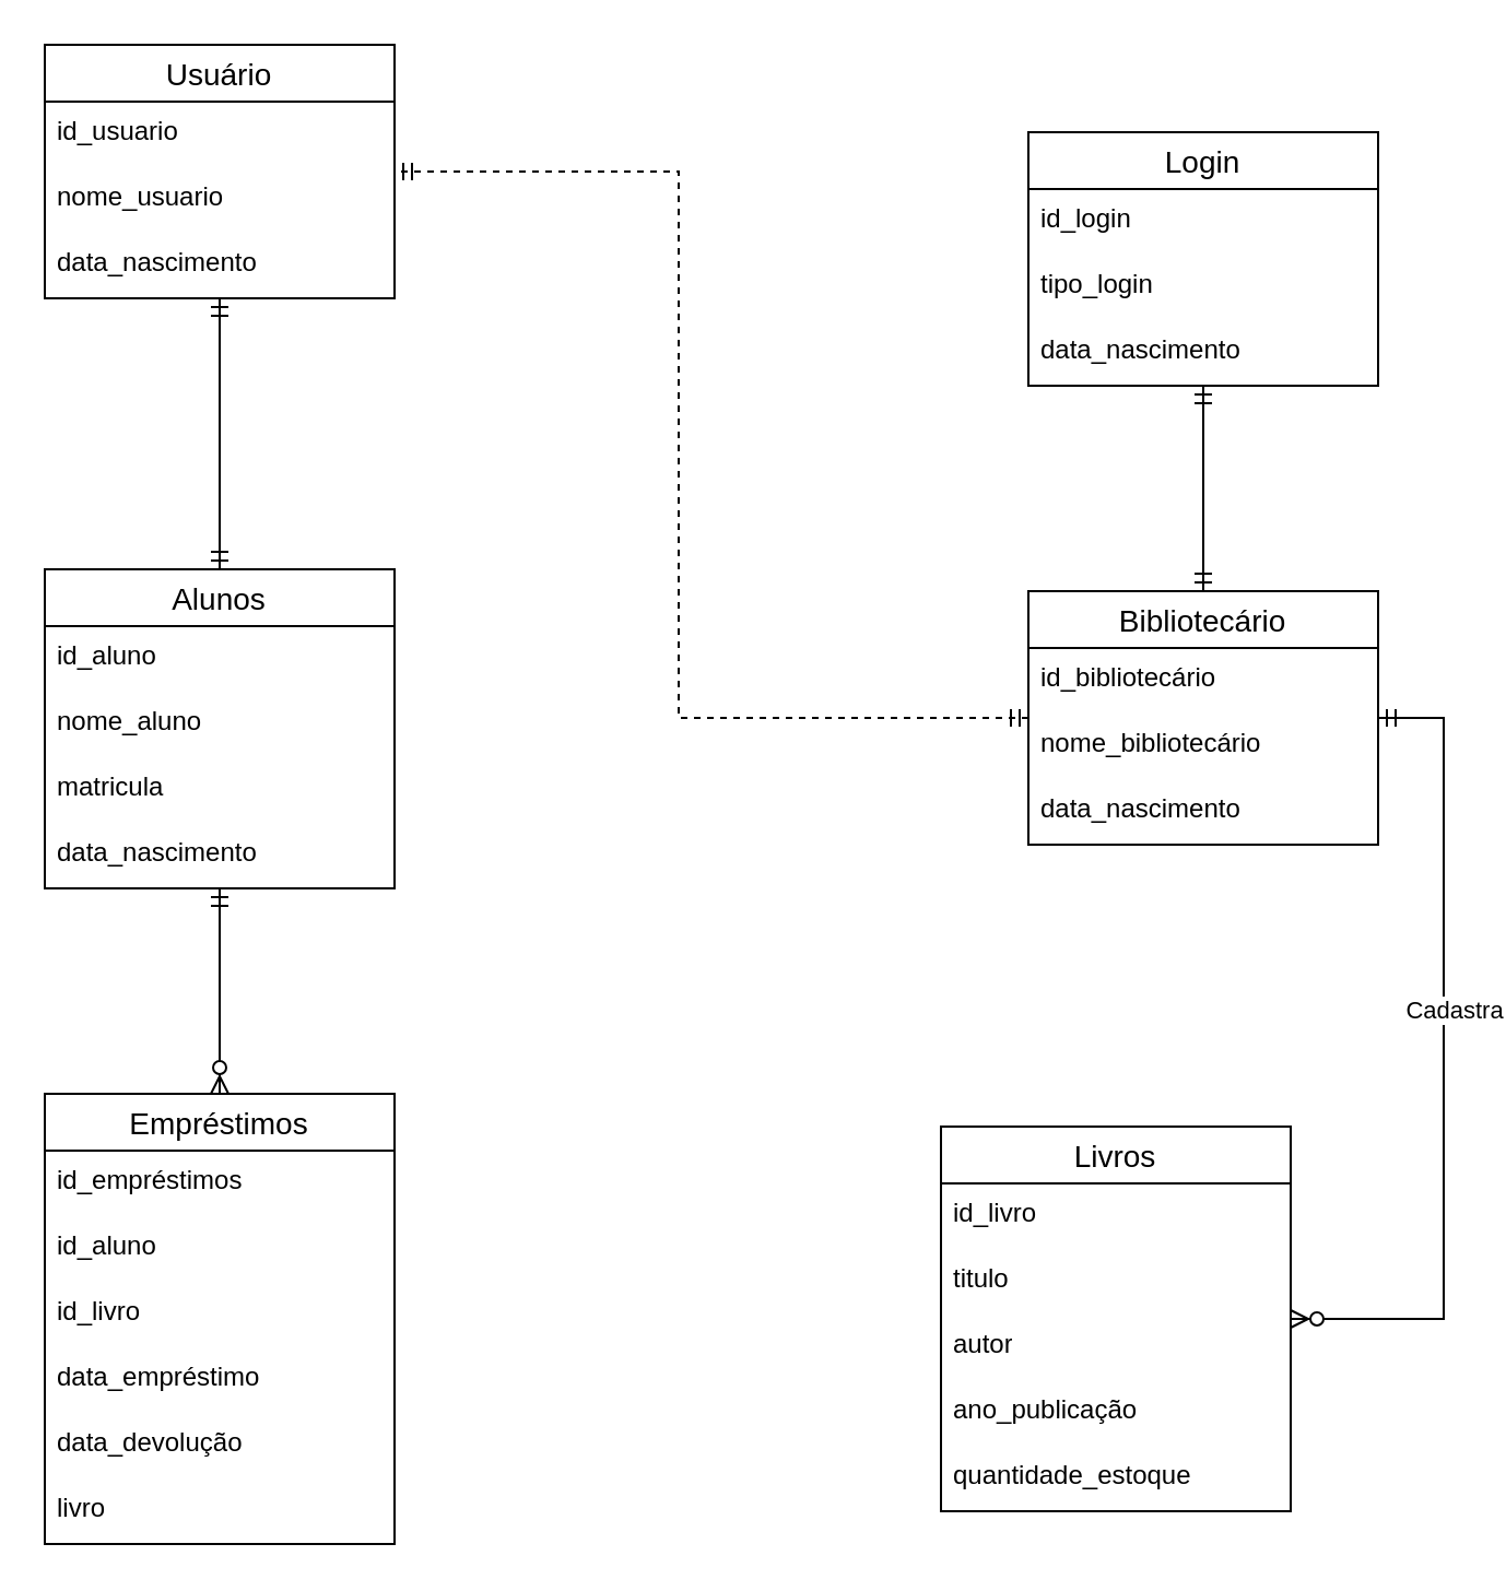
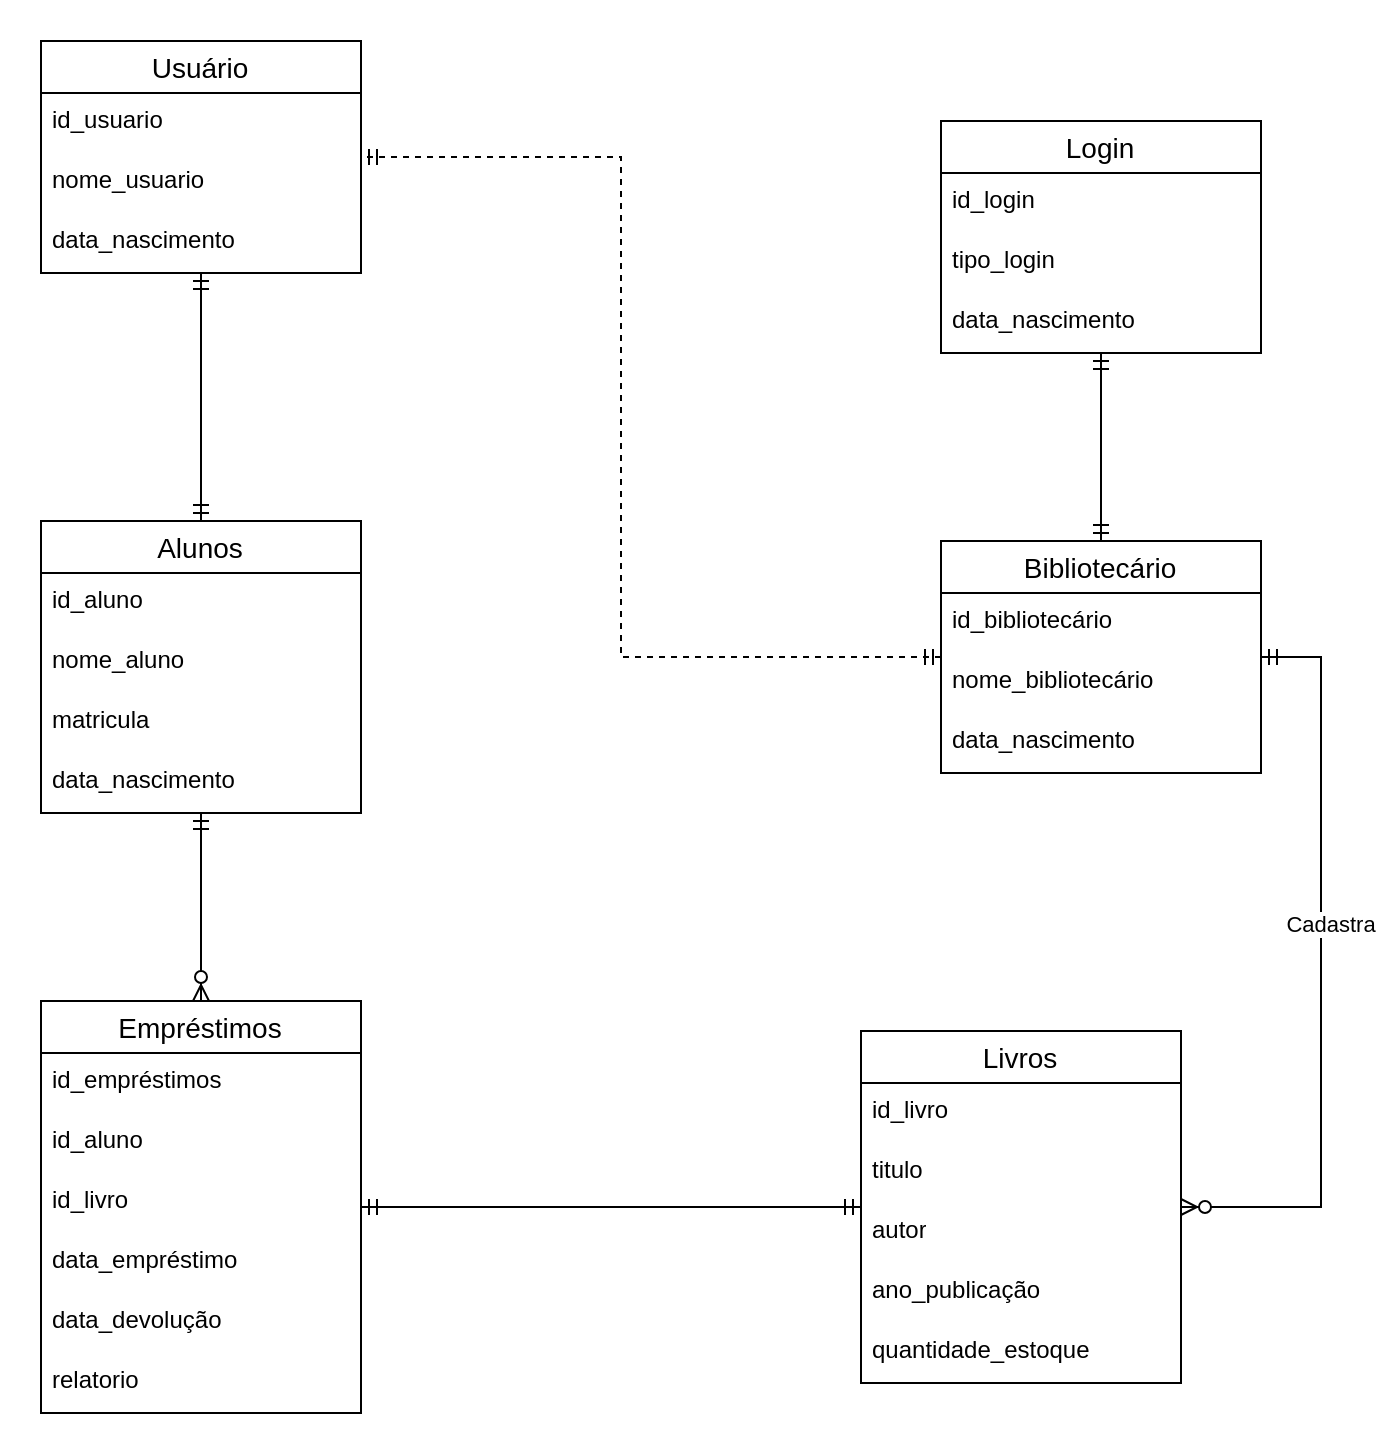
+ <mxCell id="38" value="" style="fontSize=12;html=1;endArrow=ERmandOne;startArrow=ERmandOne;rounded=0;" edge="1" parent="1" source="7" target="13"><mxGeometry width="100" height="100" relative="1" as="geometry"><mxPoint x="580" y="300" as="sourcePoint" /><mxPoint x="580" y="206" as="targetPoint" /></mxGeometry></mxCell>
- <mxCell id="19" value="livro" style="text;strokeColor=none;fillColor=none;spacingLeft=4;spacingRight=4;overflow=hidden;rotatable=0;points=[[0,0.5],[1,0.5]];portConstraint=eastwest;fontSize=12;whiteSpace=wrap;html=1;" parent="13" vertex="1"><mxGeometry y="176" width="160" height="30" as="geometry" /></mxCell>
+ <mxCell id="19" value="relatorio" style="text;strokeColor=none;fillColor=none;spacingLeft=4;spacingRight=4;overflow=hidden;rotatable=0;points=[[0,0.5],[1,0.5]];portConstraint=eastwest;fontSize=12;whiteSpace=wrap;html=1;" parent="13" vertex="1"><mxGeometry y="176" width="160" height="30" as="geometry" /></mxCell>
